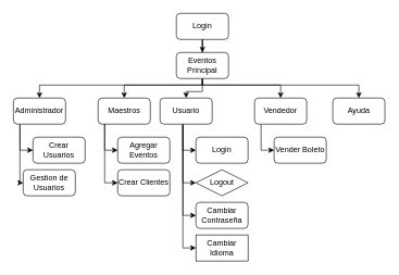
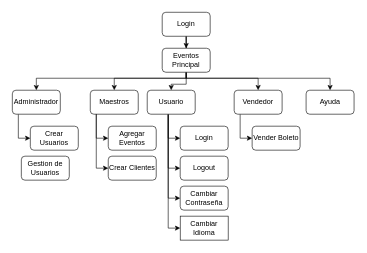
- <mxCell id="11" style="edgeStyle=orthogonalEdgeStyle;rounded=0;orthogonalLoop=1;jettySize=auto;html=1;" edge="1" parent="1" source="12" target="28"><mxGeometry relative="1" as="geometry"><Array as="points"><mxPoint x="30" y="280" /></Array></mxGeometry></mxCell>
- <mxCell id="23" value="Logout" style="rhombus;whiteSpace=wrap;html=1;" parent="1" vertex="1"><mxGeometry x="300" y="260" width="80" height="40" as="geometry" /></mxCell>
+ <mxCell id="23" value="Logout" style="rounded=1;whiteSpace=wrap;html=1;" parent="1" vertex="1"><mxGeometry x="300" y="260" width="80" height="40" as="geometry" /></mxCell>
